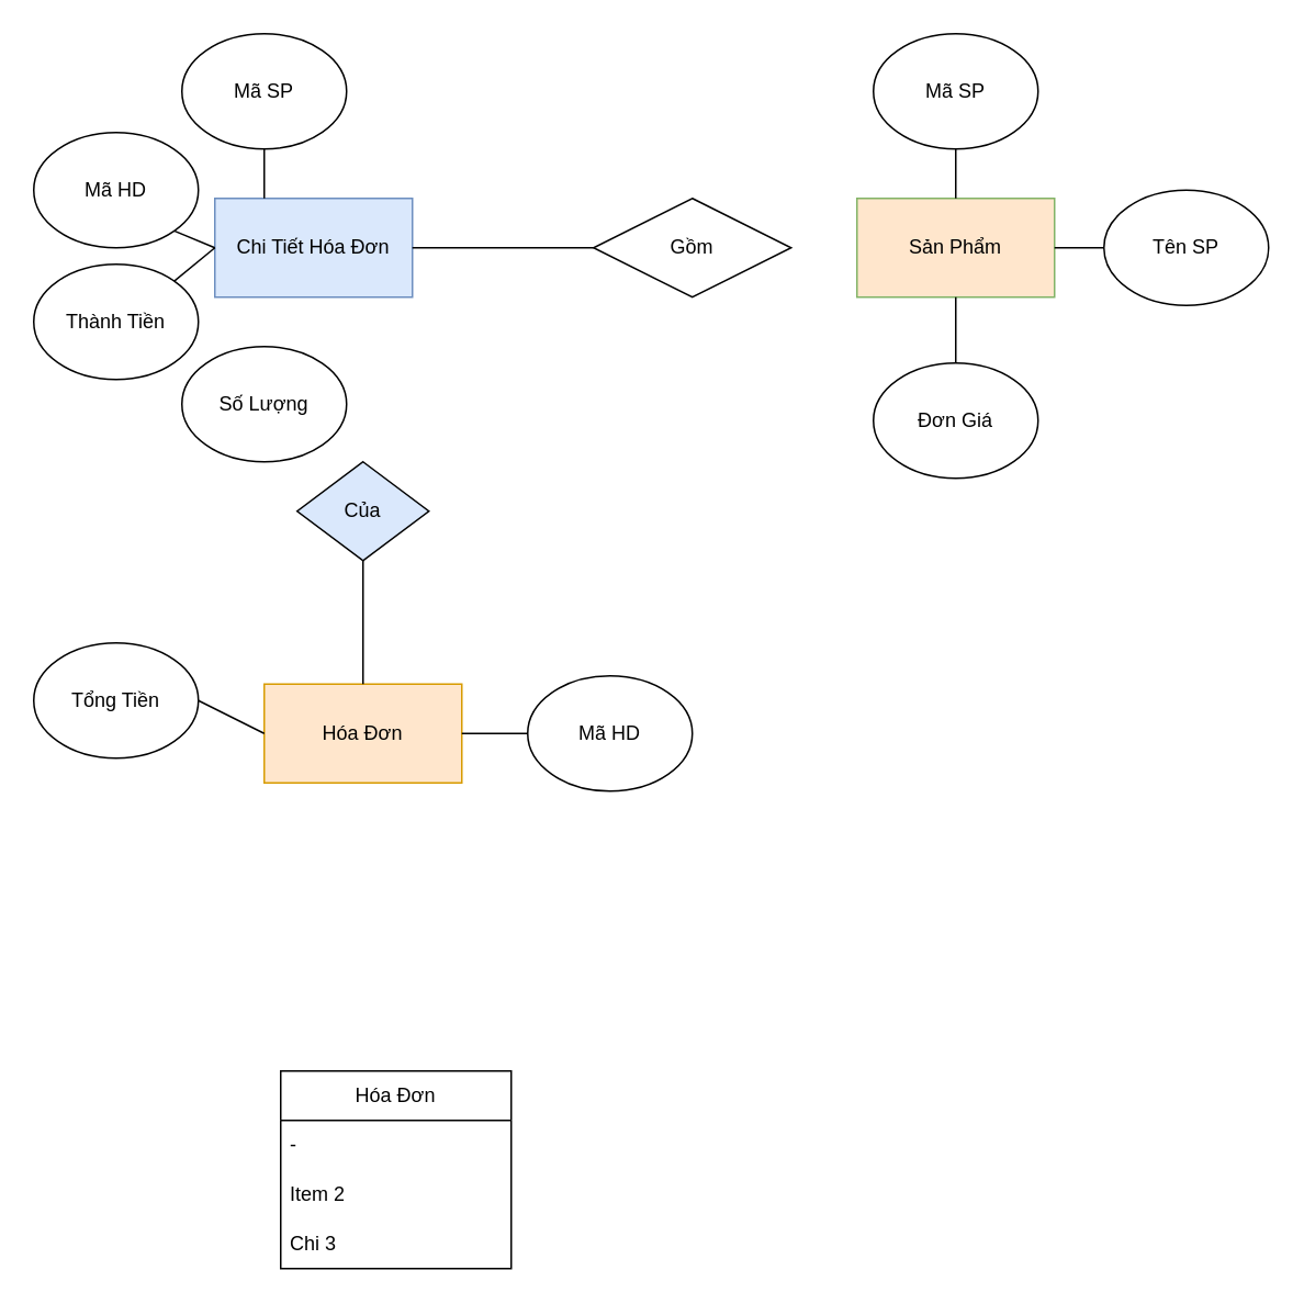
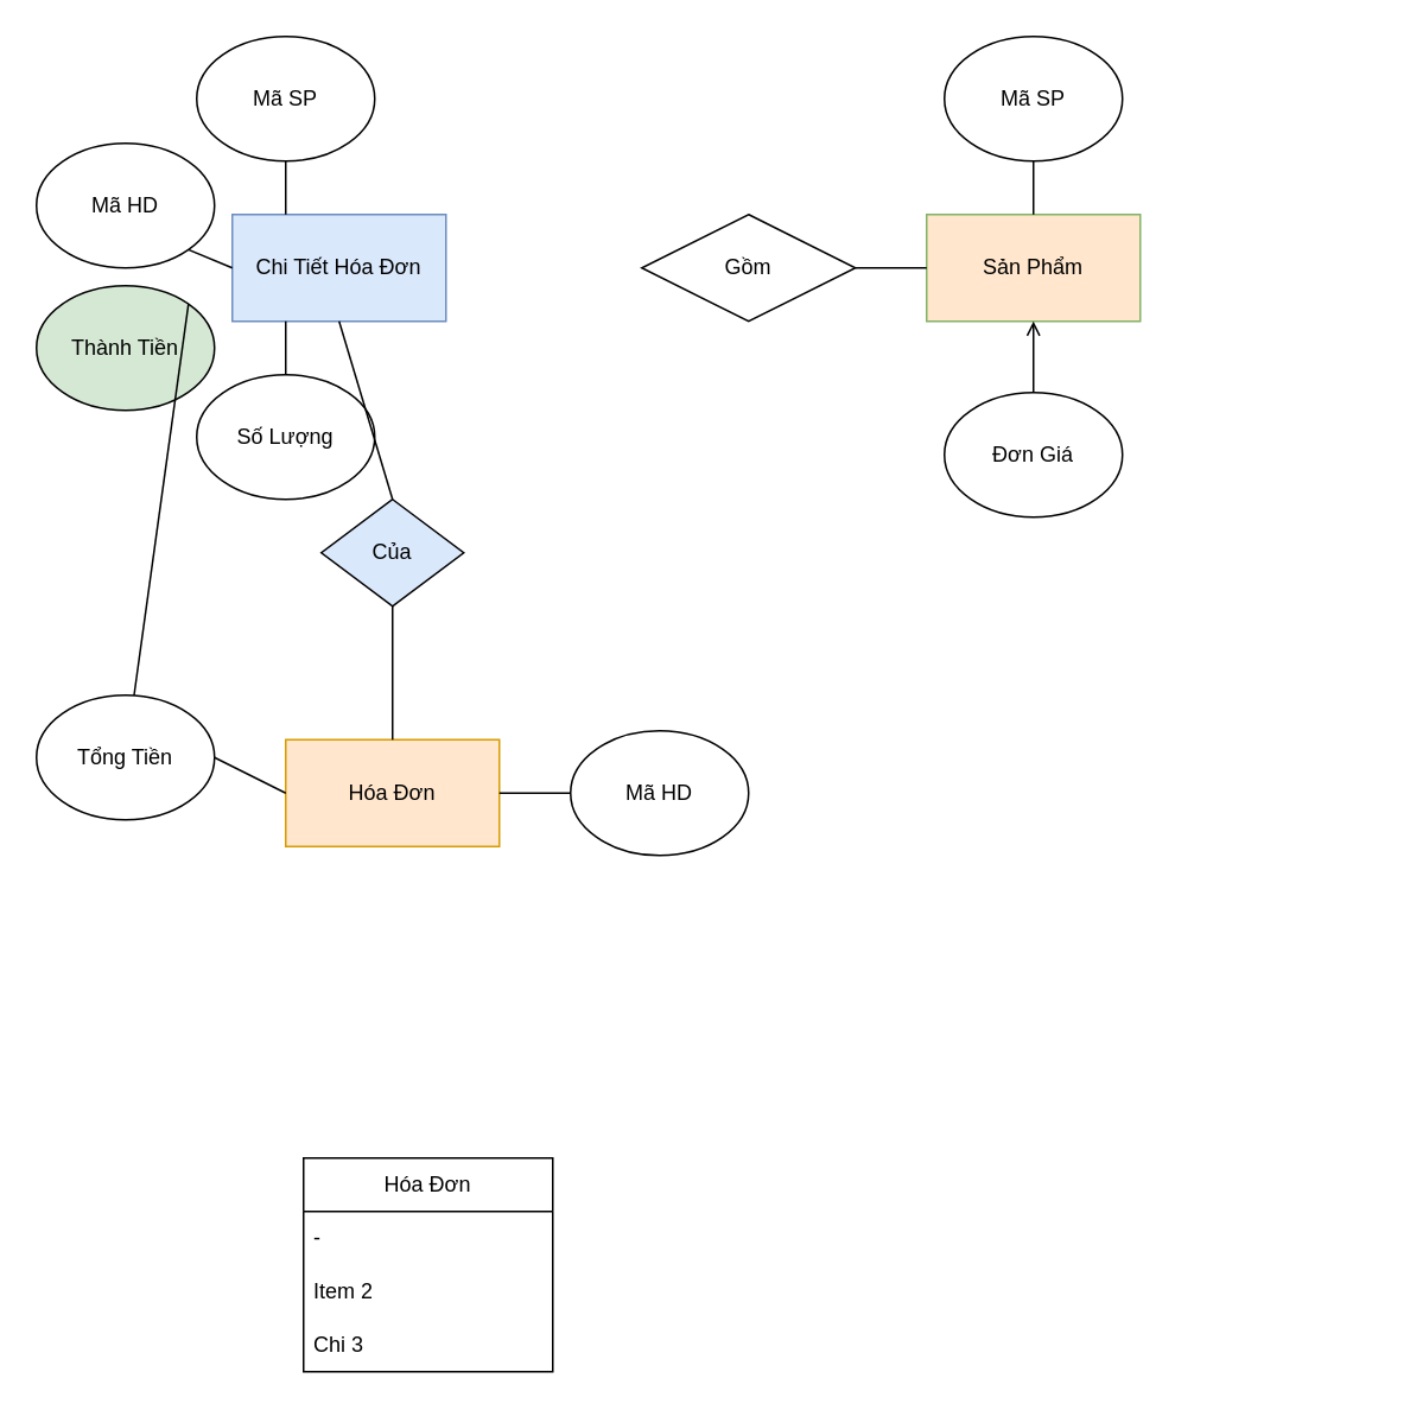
- <mxCell id="20" value="" style="endArrow=none;html=1;rounded=0;entryX=0;entryY=0.5;entryDx=0;entryDy=0;exitX=1;exitY=0.5;exitDx=0;exitDy=0;" edge="1" parent="1" source="3" target="19"><mxGeometry width="50" height="50" relative="1" as="geometry"><mxPoint x="380" y="290" as="sourcePoint" /><mxPoint x="430" y="240" as="targetPoint" /></mxGeometry></mxCell>
+ <mxCell id="21" value="" style="endArrow=none;html=1;rounded=0;entryX=0;entryY=0.5;entryDx=0;entryDy=0;exitX=1;exitY=0.5;exitDx=0;exitDy=0;" edge="1" parent="1" source="19" target="4"><mxGeometry width="50" height="50" relative="1" as="geometry"><mxPoint x="290" y="160" as="sourcePoint" /><mxPoint x="370" y="160" as="targetPoint" /></mxGeometry></mxCell>
- <mxCell id="22" value="" style="endArrow=none;html=1;rounded=0;entryX=0;entryY=0.5;entryDx=0;entryDy=0;exitX=1;exitY=0.5;exitDx=0;exitDy=0;" edge="1" parent="1" source="4" target="13"><mxGeometry width="50" height="50" relative="1" as="geometry"><mxPoint x="690" y="320" as="sourcePoint" /><mxPoint x="740" y="270" as="targetPoint" /></mxGeometry></mxCell>
- <mxCell id="13" value="Tên SP" style="ellipse;whiteSpace=wrap;html=1;" vertex="1" parent="1"><mxGeometry x="670" y="115" width="100" height="70" as="geometry" /></mxCell>
- <mxCell id="26" value="" style="endArrow=none;html=1;rounded=0;entryX=0;entryY=0.5;entryDx=0;entryDy=0;exitX=1;exitY=0;exitDx=0;exitDy=0;" edge="1" parent="1" source="11" target="3"><mxGeometry width="50" height="50" relative="1" as="geometry"><mxPoint x="-90" y="390" as="sourcePoint" /><mxPoint x="-40" y="340" as="targetPoint" /></mxGeometry></mxCell>
+ <mxCell id="26" value="" style="endArrow=none;html=1;rounded=0;exitX=1;exitY=0;exitDx=0;exitDy=0;" edge="1" parent="1" source="11" target="10"><mxGeometry width="50" height="50" relative="1" as="geometry"><mxPoint x="-90" y="390" as="sourcePoint" /><mxPoint x="-40" y="340" as="targetPoint" /></mxGeometry></mxCell>
- <mxCell id="23" value="" style="endArrow=none;html=1;rounded=0;entryX=0.5;entryY=1;entryDx=0;entryDy=0;exitX=0.5;exitY=0;exitDx=0;exitDy=0;" edge="1" parent="1" source="9" target="4"><mxGeometry width="50" height="50" relative="1" as="geometry"><mxPoint x="650" y="160" as="sourcePoint" /><mxPoint x="680" y="160" as="targetPoint" /></mxGeometry></mxCell>
+ <mxCell id="23" value="" style="endArrow=open;html=1;rounded=0;entryX=0.5;entryY=1;entryDx=0;entryDy=0;exitX=0.5;exitY=0;exitDx=0;exitDy=0;" edge="1" parent="1" source="9" target="4"><mxGeometry width="50" height="50" relative="1" as="geometry"><mxPoint x="650" y="160" as="sourcePoint" /><mxPoint x="680" y="160" as="targetPoint" /></mxGeometry></mxCell>
- <mxCell id="11" value="Thành Tiền" style="ellipse;whiteSpace=wrap;html=1;" vertex="1" parent="1"><mxGeometry x="20" y="160" width="100" height="70" as="geometry" /></mxCell>
+ <mxCell id="11" value="Thành Tiền" style="ellipse;whiteSpace=wrap;html=1;fillColor=#d5e8d4;" vertex="1" parent="1"><mxGeometry x="20" y="160" width="100" height="70" as="geometry" /></mxCell>
+ <mxCell id="25" value="" style="endArrow=none;html=1;rounded=0;entryX=0.25;entryY=1;entryDx=0;entryDy=0;exitX=0.5;exitY=0;exitDx=0;exitDy=0;" edge="1" parent="1" source="8" target="3"><mxGeometry width="50" height="50" relative="1" as="geometry"><mxPoint x="-20" y="320" as="sourcePoint" /><mxPoint x="30" y="270" as="targetPoint" /></mxGeometry></mxCell>
+ <mxCell id="16" value="" style="endArrow=none;html=1;rounded=0;entryX=0.5;entryY=1;entryDx=0;entryDy=0;exitX=0.5;exitY=0;exitDx=0;exitDy=0;" edge="1" parent="1" source="17" target="3"><mxGeometry width="50" height="50" relative="1" as="geometry"><mxPoint x="220" y="280" as="sourcePoint" /><mxPoint x="270" y="300" as="targetPoint" /></mxGeometry></mxCell>
